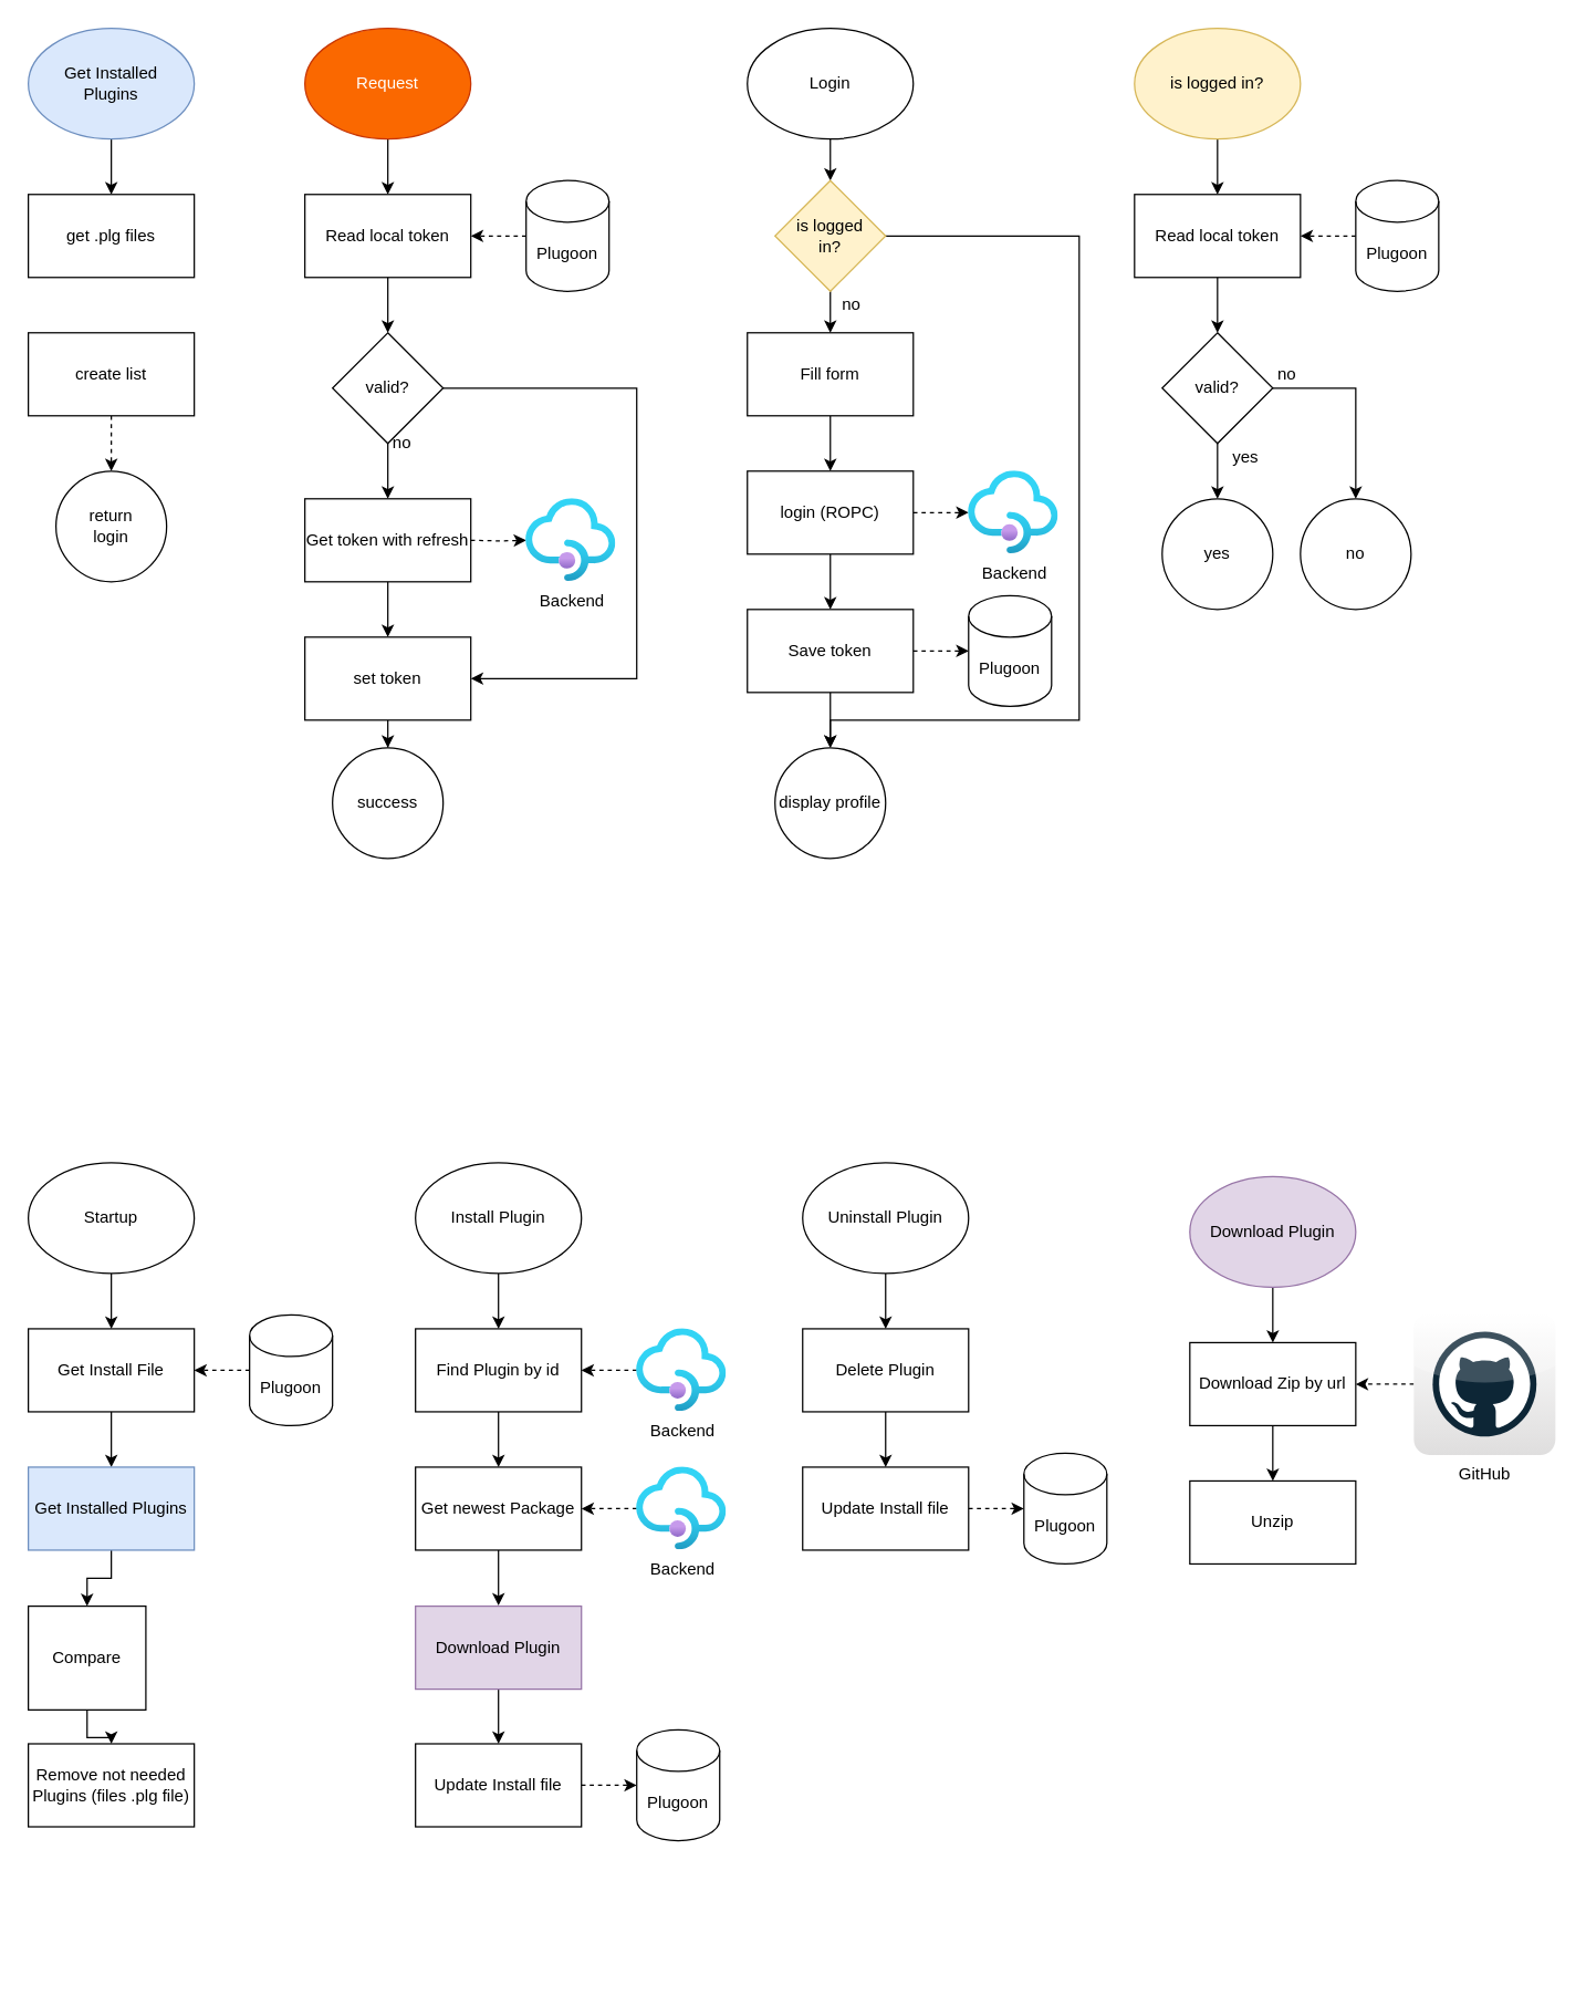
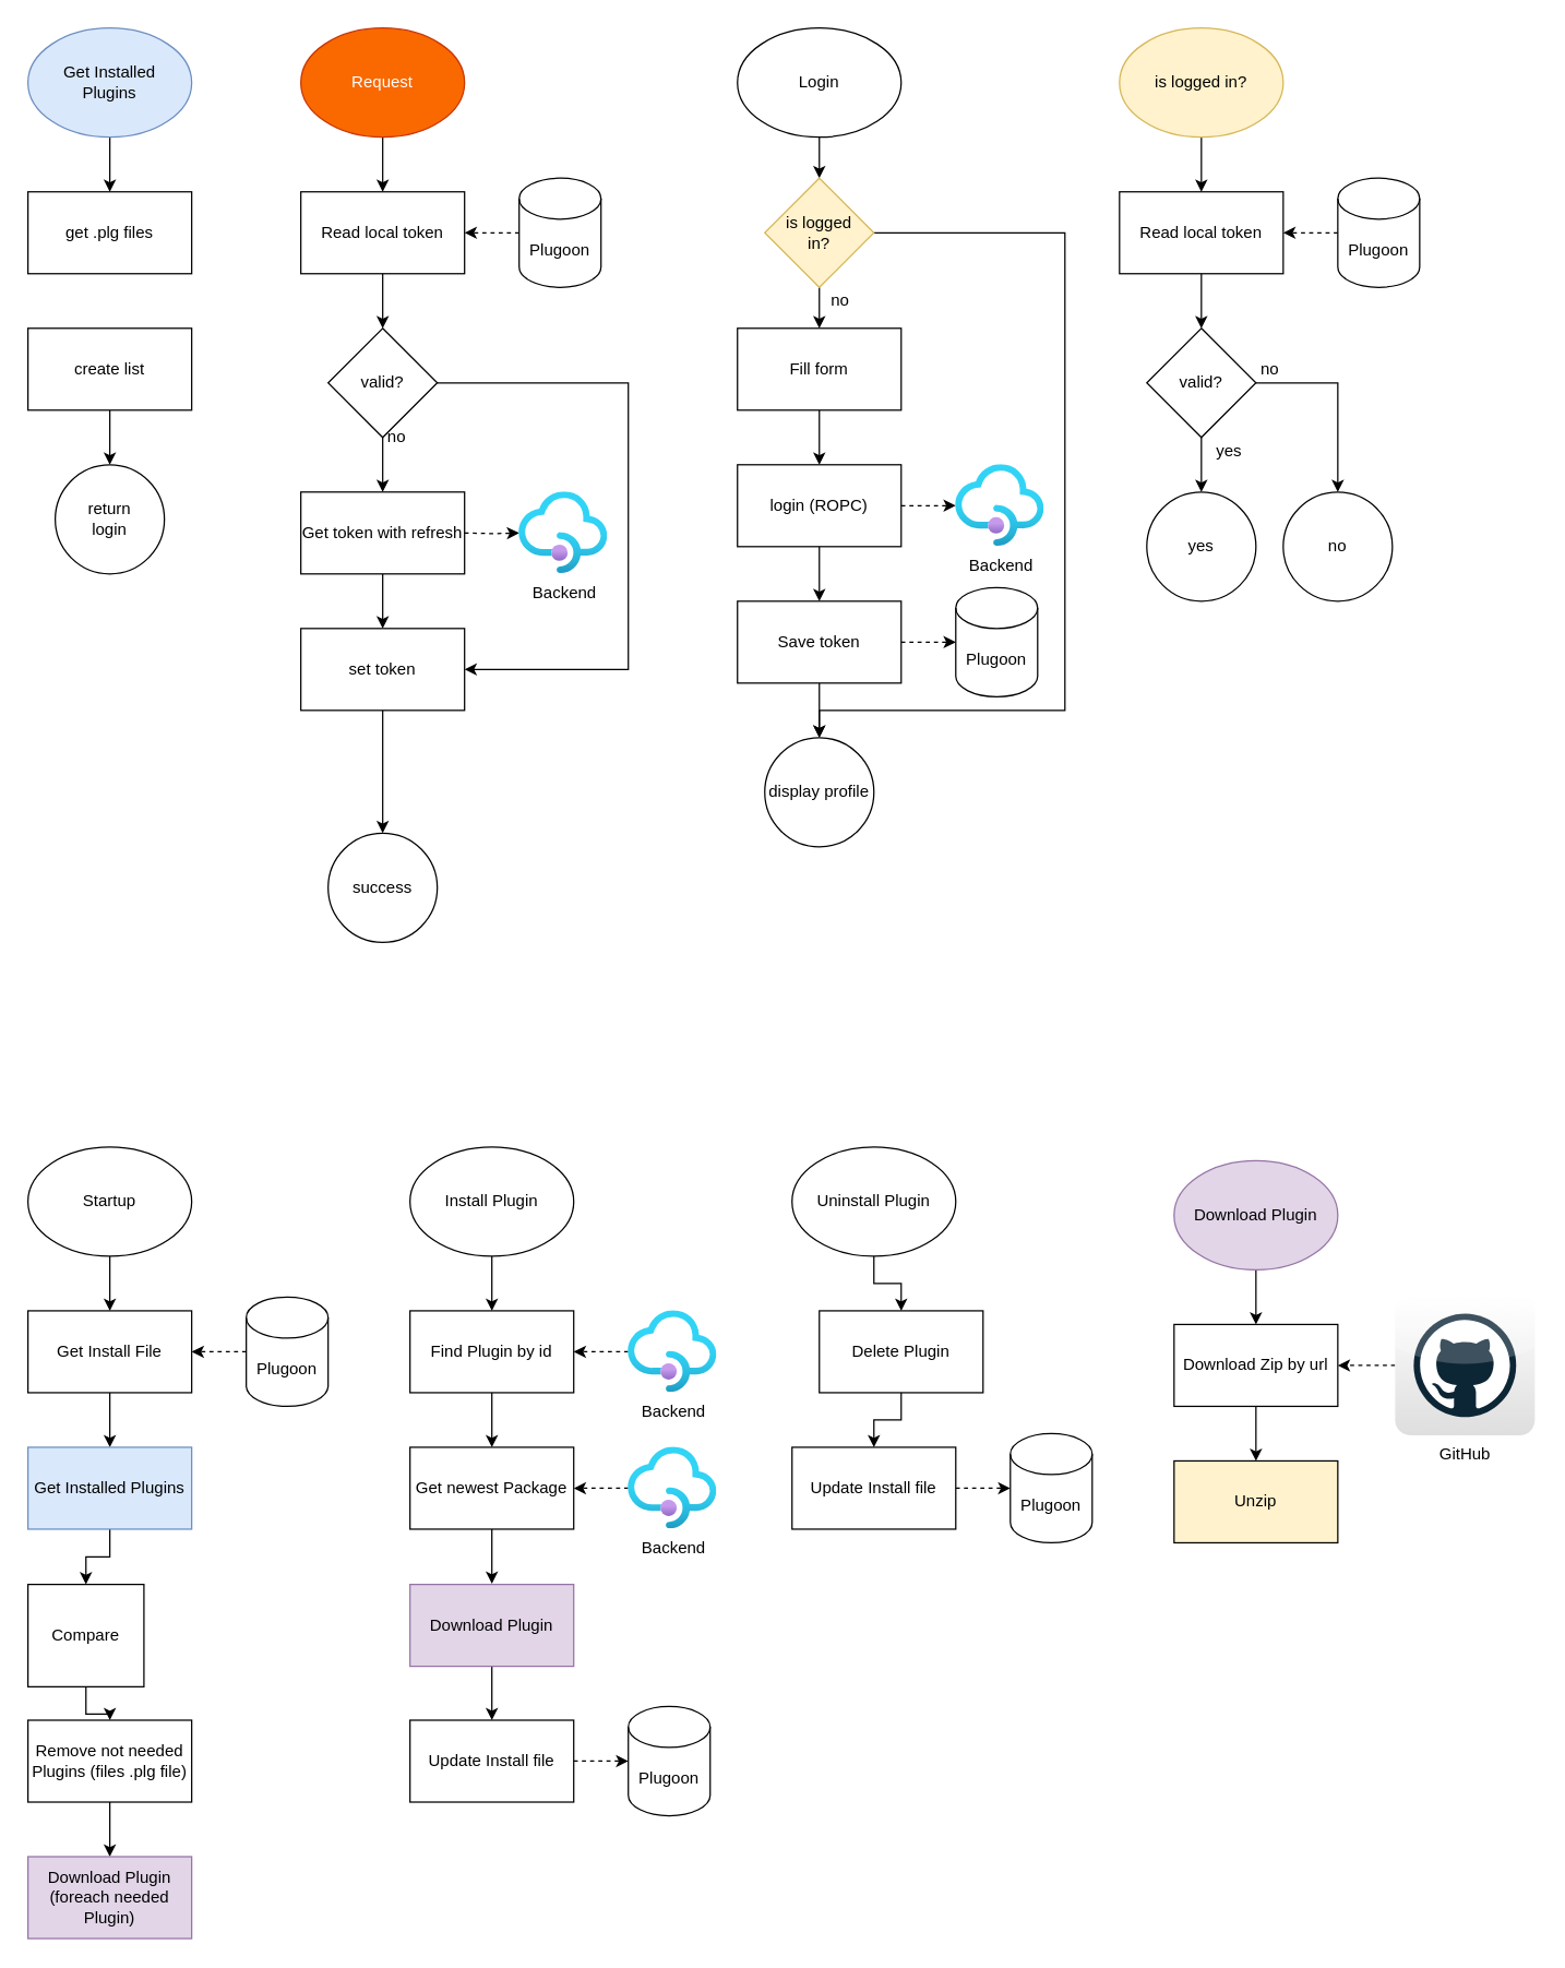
- <mxCell id="5" style="edgeStyle=orthogonalEdgeStyle;rounded=0;orthogonalLoop=1;jettySize=auto;html=1;dashed=1;" parent="1" source="6" target="7" edge="1"><mxGeometry relative="1" as="geometry" /></mxCell>
+ <mxCell id="5" style="edgeStyle=orthogonalEdgeStyle;rounded=0;orthogonalLoop=1;jettySize=auto;html=1;" parent="1" source="6" target="7" edge="1"><mxGeometry relative="1" as="geometry" /></mxCell>
- <mxCell id="55" value="success" style="ellipse;whiteSpace=wrap;html=1;aspect=fixed;" parent="1" vertex="1"><mxGeometry x="240" y="540" width="80" height="80" as="geometry" /></mxCell>
+ <mxCell id="55" value="success" style="ellipse;whiteSpace=wrap;html=1;aspect=fixed;" parent="1" vertex="1"><mxGeometry x="240" y="610" width="80" height="80" as="geometry" /></mxCell>
- <mxCell id="97" value="Delete Plugin" style="rounded=0;whiteSpace=wrap;html=1;" parent="1" vertex="1"><mxGeometry x="580" y="960" width="120" height="60" as="geometry" /></mxCell>
+ <mxCell id="97" value="Delete Plugin" style="rounded=0;whiteSpace=wrap;html=1;" parent="1" vertex="1"><mxGeometry x="600" y="960" width="120" height="60" as="geometry" /></mxCell>
- <mxCell id="75" value="Unzip" style="rounded=0;whiteSpace=wrap;html=1;" parent="1" vertex="1"><mxGeometry x="860" y="1070" width="120" height="60" as="geometry" /></mxCell>
+ <mxCell id="75" value="Unzip" style="rounded=0;whiteSpace=wrap;html=1;fillColor=#fff2cc;" parent="1" vertex="1"><mxGeometry x="860" y="1070" width="120" height="60" as="geometry" /></mxCell>
+ <mxCell id="66" style="edgeStyle=orthogonalEdgeStyle;rounded=0;orthogonalLoop=1;jettySize=auto;html=1;entryX=0.5;entryY=0;entryDx=0;entryDy=0;" parent="1" source="67" target="68" edge="1"><mxGeometry relative="1" as="geometry" /></mxCell>
+ <mxCell id="68" value="Download Plugin&lt;br&gt;(foreach needed Plugin)" style="rounded=0;whiteSpace=wrap;html=1;fillColor=#e1d5e7;strokeColor=#9673a6;" parent="1" vertex="1"><mxGeometry x="20" y="1360" width="120" height="60" as="geometry" /></mxCell>
